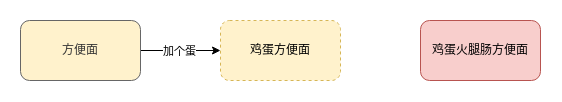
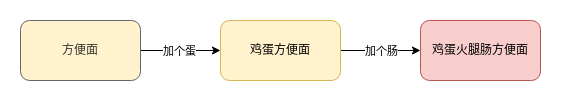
- <mxCell id="7" value="鸡蛋方便面" style="rounded=1;whiteSpace=wrap;html=1;fillColor=#fff2cc;strokeColor=#d6b656;dashed=1;" vertex="1" parent="1"><mxGeometry x="220" y="20" width="120" height="60" as="geometry" /></mxCell>
+ <mxCell id="7" value="鸡蛋方便面" style="rounded=1;whiteSpace=wrap;html=1;fillColor=#fff2cc;strokeColor=#d6b656;" vertex="1" parent="1"><mxGeometry x="220" y="20" width="120" height="60" as="geometry" /></mxCell>
+ <mxCell id="5" value="" style="edgeStyle=orthogonalEdgeStyle;rounded=0;orthogonalLoop=1;jettySize=auto;html=1;" edge="1" parent="1" source="7" target="8"><mxGeometry relative="1" as="geometry" /></mxCell>
+ <mxCell id="6" value="加个肠" style="edgeLabel;html=1;align=center;verticalAlign=middle;resizable=0;points=[];" vertex="1" connectable="0" parent="5"><mxGeometry x="0.125" relative="1" as="geometry"><mxPoint x="-5" as="offset" /></mxGeometry></mxCell>
